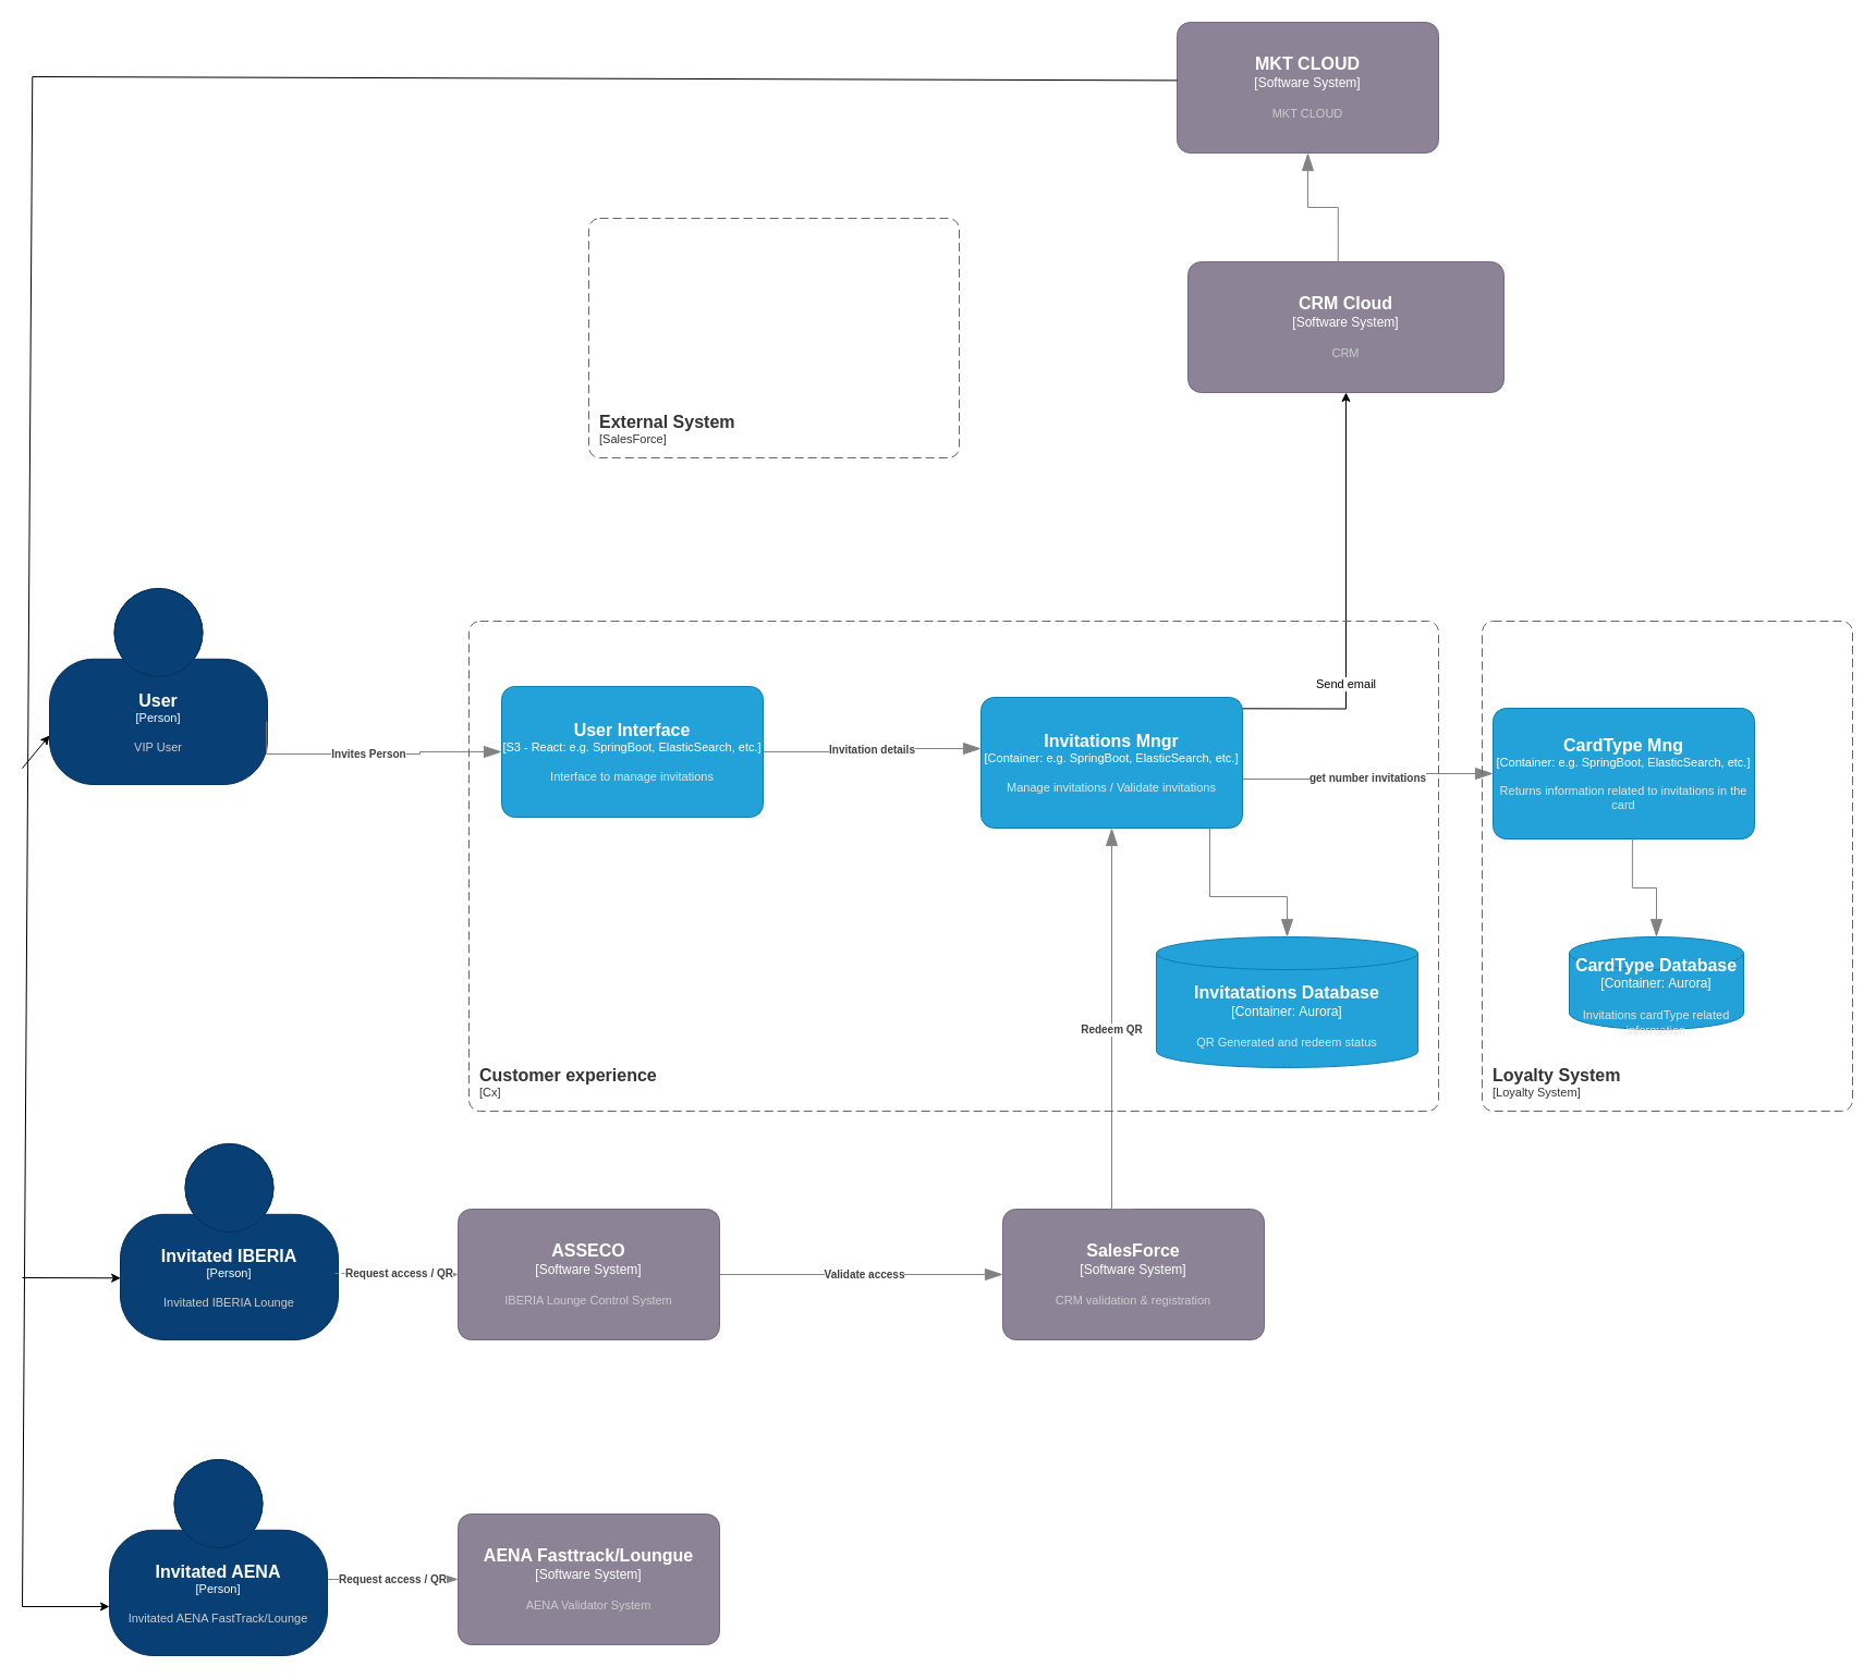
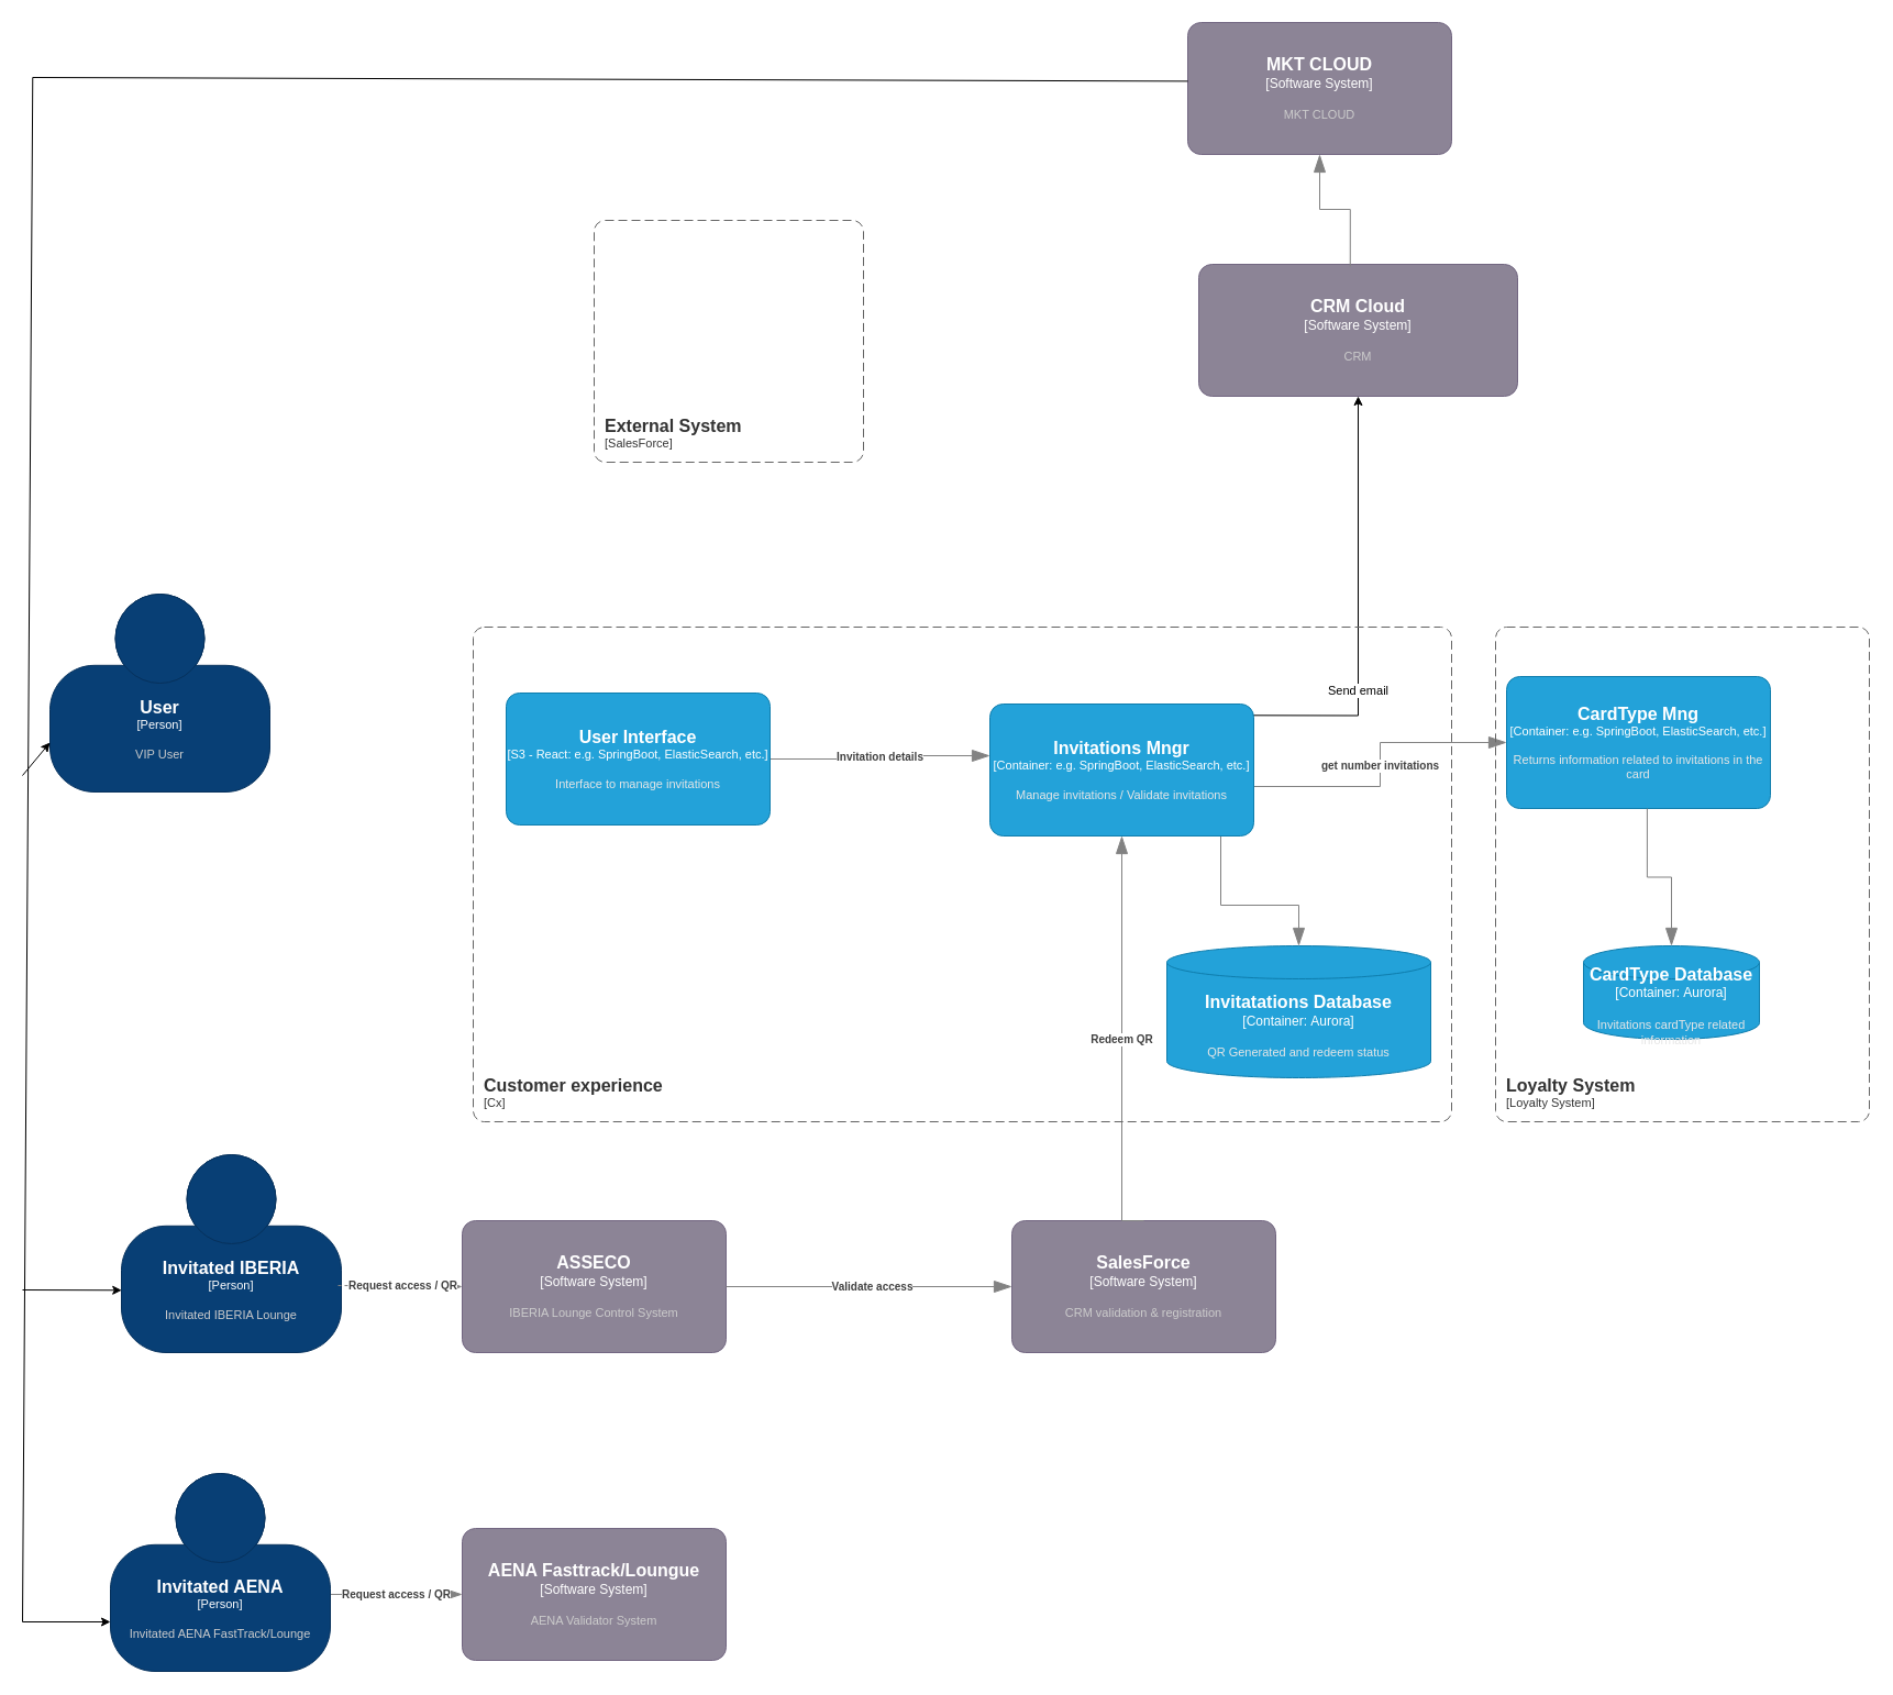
- <mxCell id="27" value="&lt;font style=&quot;font-size: 16px&quot;&gt;&lt;b&gt;&lt;div style=&quot;text-align: left&quot;&gt;External System&lt;/div&gt;&lt;/b&gt;&lt;/font&gt;&lt;div style=&quot;text-align: left&quot;&gt;[SalesForce]&lt;/div&gt;" style="rounded=1;fontSize=11;whiteSpace=wrap;html=1;dashed=1;arcSize=20;fillColor=none;strokeColor=#666666;fontColor=#333333;labelBackgroundColor=none;align=left;verticalAlign=bottom;labelBorderColor=none;spacingTop=0;spacing=10;dashPattern=8 4;metaEdit=1;rotatable=0;perimeter=rectanglePerimeter;noLabel=0;labelPadding=0;allowArrows=0;connectable=0;expand=0;recursiveResize=0;editable=1;pointerEvents=0;absoluteArcSize=1;points=[[0.25,0,0],[0.5,0,0],[0.75,0,0],[1,0.25,0],[1,0.5,0],[1,0.75,0],[0.75,1,0],[0.5,1,0],[0.25,1,0],[0,0.75,0],[0,0.5,0],[0,0.25,0]];" parent="1" vertex="1"><mxGeometry x="540" y="200" width="340" height="220" as="geometry" /></mxCell>
+ <mxCell id="27" value="&lt;font style=&quot;font-size: 16px&quot;&gt;&lt;b&gt;&lt;div style=&quot;text-align: left&quot;&gt;External System&lt;/div&gt;&lt;/b&gt;&lt;/font&gt;&lt;div style=&quot;text-align: left&quot;&gt;[SalesForce]&lt;/div&gt;" style="rounded=1;fontSize=11;whiteSpace=wrap;html=1;dashed=1;arcSize=20;fillColor=none;strokeColor=#666666;fontColor=#333333;labelBackgroundColor=none;align=left;verticalAlign=bottom;labelBorderColor=none;spacingTop=0;spacing=10;dashPattern=8 4;metaEdit=1;rotatable=0;perimeter=rectanglePerimeter;noLabel=0;labelPadding=0;allowArrows=0;connectable=0;expand=0;recursiveResize=0;editable=1;pointerEvents=0;absoluteArcSize=1;points=[[0.25,0,0],[0.5,0,0],[0.75,0,0],[1,0.25,0],[1,0.5,0],[1,0.75,0],[0.75,1,0],[0.5,1,0],[0.25,1,0],[0,0.75,0],[0,0.5,0],[0,0.25,0]];" parent="1" vertex="1"><mxGeometry x="540" y="200" width="245" height="220" as="geometry" /></mxCell>
- <mxCell id="3" value="&lt;div style=&quot;text-align: left&quot;&gt;&lt;div style=&quot;text-align: center&quot;&gt;&lt;b&gt;Invites Person&#10;&lt;/b&gt;&lt;/div&gt;" style="endArrow=blockThin;html=1;fontSize=10;fontColor=#404040;strokeWidth=1;endFill=1;strokeColor=#828282;elbow=vertical;metaEdit=1;endSize=14;startSize=14;jumpStyle=arc;jumpSize=16;rounded=0;edgeStyle=orthogonalEdgeStyle;exitX=0.996;exitY=0.678;exitDx=0;exitDy=0;exitPerimeter=0;entryX=0;entryY=0.5;entryDx=0;entryDy=0;entryPerimeter=0;" parent="1" source="2" target="28" edge="1"><mxGeometry width="240" relative="1" as="geometry"><mxPoint x="350" y="720" as="sourcePoint" /><mxPoint x="418.32" y="672.84" as="targetPoint" /><Array as="points"><mxPoint x="385" y="692" /><mxPoint x="385" y="690" /></Array></mxGeometry></mxCell>
- <mxCell id="21" value="&lt;font style=&quot;font-size: 16px&quot;&gt;&lt;b&gt;CardType Mng&lt;/b&gt;&lt;/font&gt;&lt;div&gt;[Container: e.g. SpringBoot, ElasticSearch, etc.]&lt;/div&gt;&lt;br&gt;&lt;div&gt;&lt;font style=&quot;font-size: 11px&quot;&gt;&lt;font color=&quot;#E6E6E6&quot;&gt;Returns information related to invitations in the card&lt;/font&gt;&lt;/div&gt;" style="rounded=1;whiteSpace=wrap;html=1;fontSize=11;labelBackgroundColor=none;fillColor=#23A2D9;fontColor=#ffffff;align=center;arcSize=10;strokeColor=#0E7DAD;metaEdit=1;resizable=0;points=[[0.25,0,0],[0.5,0,0],[0.75,0,0],[1,0.25,0],[1,0.5,0],[1,0.75,0],[0.75,1,0],[0.5,1,0],[0.25,1,0],[0,0.75,0],[0,0.5,0],[0,0.25,0]];" parent="1" vertex="1"><mxGeometry x="1370" y="650" width="240" height="120" as="geometry" /></mxCell>
+ <mxCell id="21" value="&lt;font style=&quot;font-size: 16px&quot;&gt;&lt;b&gt;CardType Mng&lt;/b&gt;&lt;/font&gt;&lt;div&gt;[Container: e.g. SpringBoot, ElasticSearch, etc.]&lt;/div&gt;&lt;br&gt;&lt;div&gt;&lt;font style=&quot;font-size: 11px&quot;&gt;&lt;font color=&quot;#E6E6E6&quot;&gt;Returns information related to invitations in the card&lt;/font&gt;&lt;/div&gt;" style="rounded=1;whiteSpace=wrap;html=1;fontSize=11;labelBackgroundColor=none;fillColor=#23A2D9;fontColor=#ffffff;align=center;arcSize=10;strokeColor=#0E7DAD;metaEdit=1;resizable=0;points=[[0.25,0,0],[0.5,0,0],[0.75,0,0],[1,0.25,0],[1,0.5,0],[1,0.75,0],[0.75,1,0],[0.5,1,0],[0.25,1,0],[0,0.75,0],[0,0.5,0],[0,0.25,0]];" parent="1" vertex="1"><mxGeometry x="1370" y="615" width="240" height="120" as="geometry" /></mxCell>
